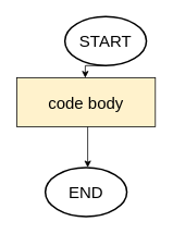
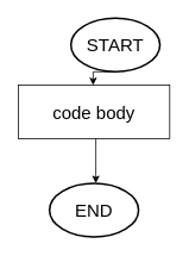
- <mxCell id="4" value="&lt;font style=&quot;font-size: 20px&quot;&gt;code body&lt;/font&gt;" style="rounded=0;whiteSpace=wrap;html=1;fillColor=#fff2cc;" vertex="1" parent="1"><mxGeometry x="20" y="95" width="170" height="60" as="geometry" /></mxCell>
+ <mxCell id="4" value="&lt;font style=&quot;font-size: 20px&quot;&gt;code body&lt;/font&gt;" style="rounded=0;whiteSpace=wrap;html=1;" vertex="1" parent="1"><mxGeometry x="20" y="95" width="170" height="60" as="geometry" /></mxCell>
